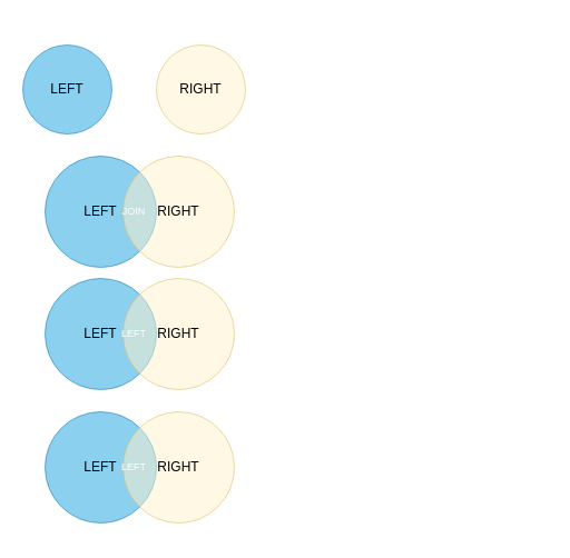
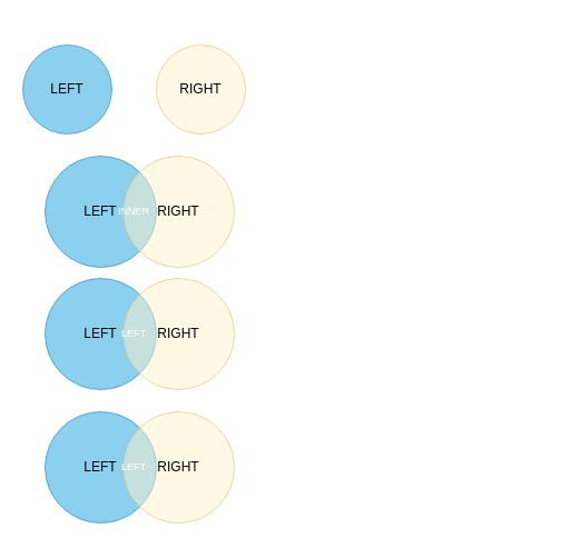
- <mxCell id="7" value="JOIN" style="text;strokeColor=none;align=center;fillColor=none;html=1;verticalAlign=middle;whiteSpace=wrap;rounded=0;fontSize=9;fontColor=#FFFFFF;opacity=50;" parent="1" vertex="1"><mxGeometry x="90" y="175" width="60" height="30" as="geometry" /></mxCell>
+ <mxCell id="7" value="INNER" style="text;strokeColor=none;align=center;fillColor=none;html=1;verticalAlign=middle;whiteSpace=wrap;rounded=0;fontSize=9;fontColor=#FFFFFF;opacity=50;" parent="1" vertex="1"><mxGeometry x="90" y="175" width="60" height="30" as="geometry" /></mxCell>
